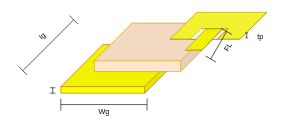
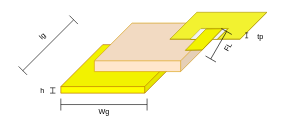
+ <mxCell id="7" value="h" style="text;html=1;align=center;verticalAlign=middle;resizable=0;points=[];autosize=1;strokeColor=none;fillColor=none;" parent="1" vertex="1"><mxGeometry x="56" y="137" width="27" height="27" as="geometry" /></mxCell>
